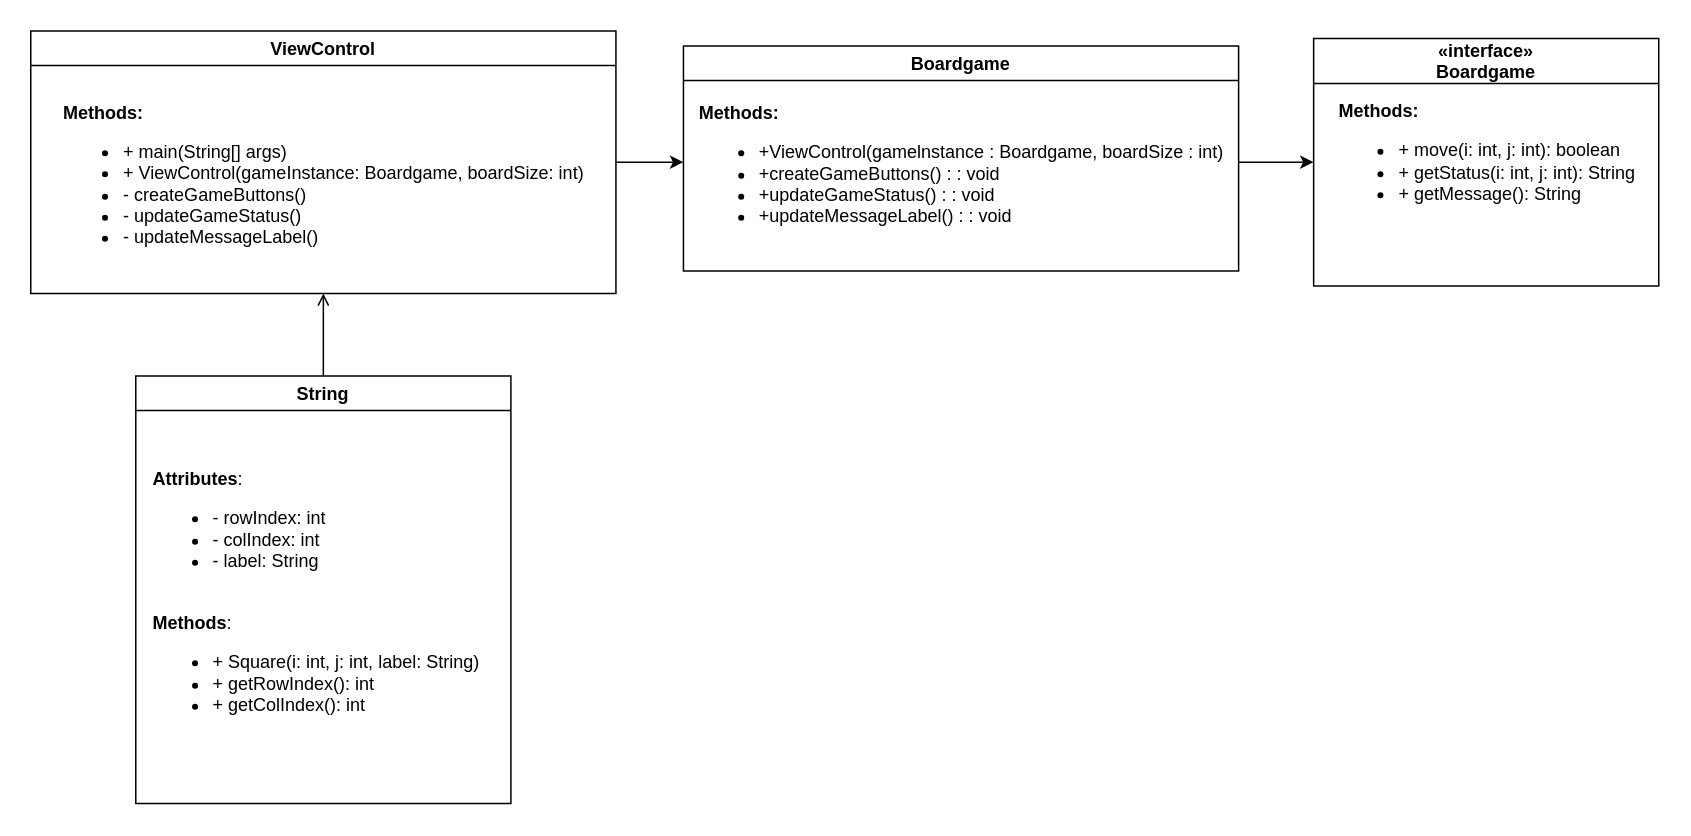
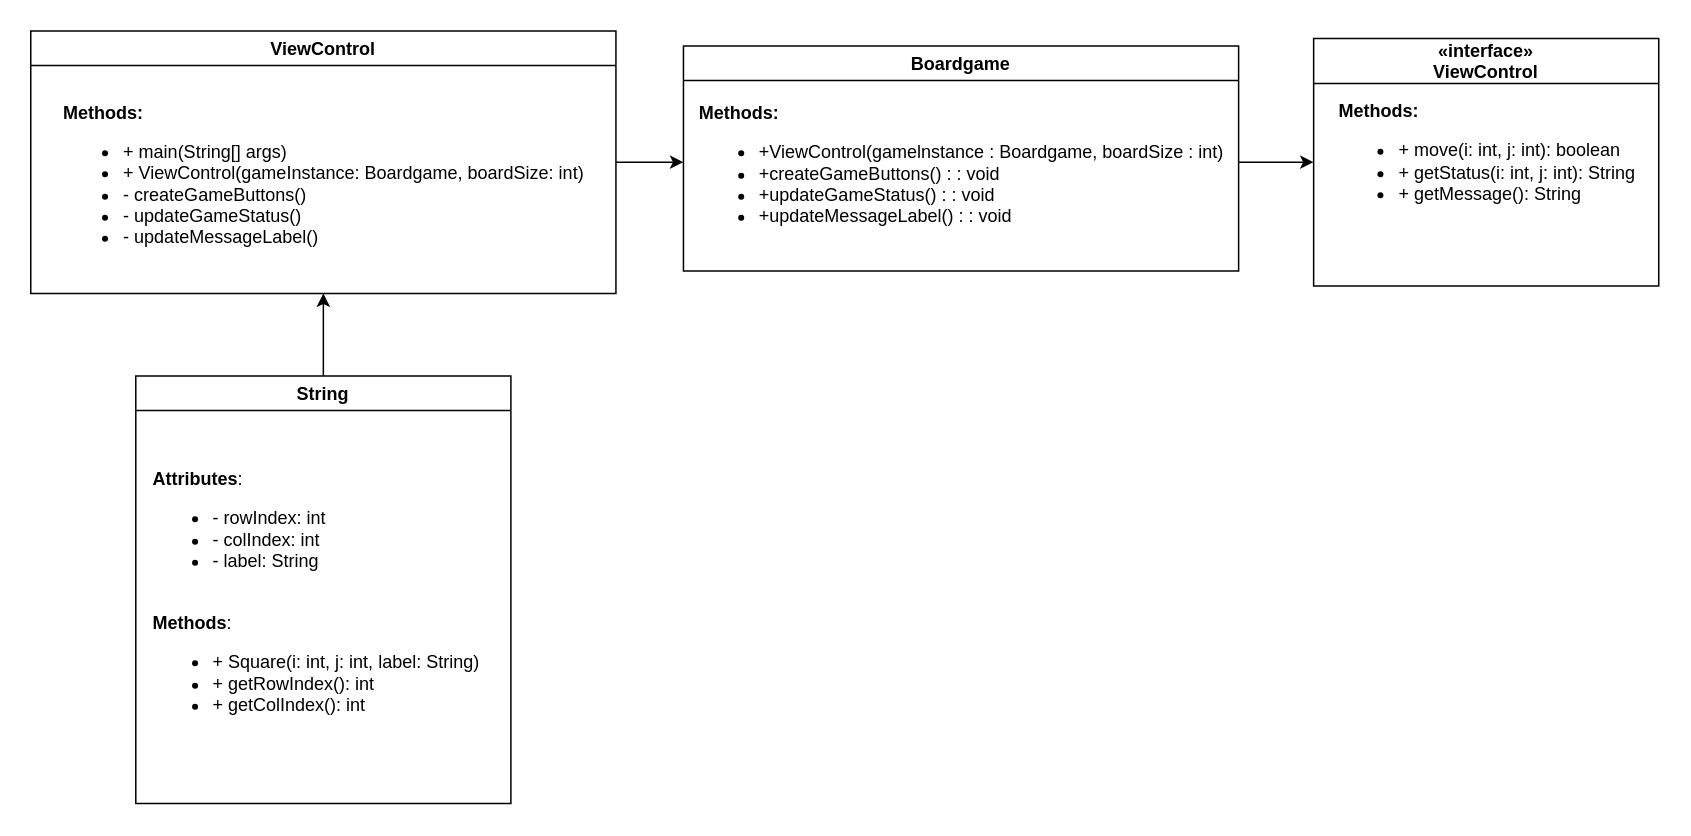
- <mxCell id="2" value="«interface»&#10;Boardgame" style="swimlane;startSize=30;" parent="1" vertex="1"><mxGeometry x="875" y="25" width="230" height="165" as="geometry" /></mxCell>
+ <mxCell id="2" value="«interface»&#10;ViewControl" style="swimlane;startSize=30;" parent="1" vertex="1"><mxGeometry x="875" y="25" width="230" height="165" as="geometry" /></mxCell>
- <mxCell id="9" style="edgeStyle=orthogonalEdgeStyle;rounded=0;orthogonalLoop=1;jettySize=auto;html=1;entryX=0.5;entryY=1;entryDx=0;entryDy=0;endArrow=open;" edge="1" parent="1" source="10" target="7"><mxGeometry relative="1" as="geometry" /></mxCell>
+ <mxCell id="9" style="edgeStyle=orthogonalEdgeStyle;rounded=0;orthogonalLoop=1;jettySize=auto;html=1;entryX=0.5;entryY=1;entryDx=0;entryDy=0;" edge="1" parent="1" source="10" target="7"><mxGeometry relative="1" as="geometry" /></mxCell>
